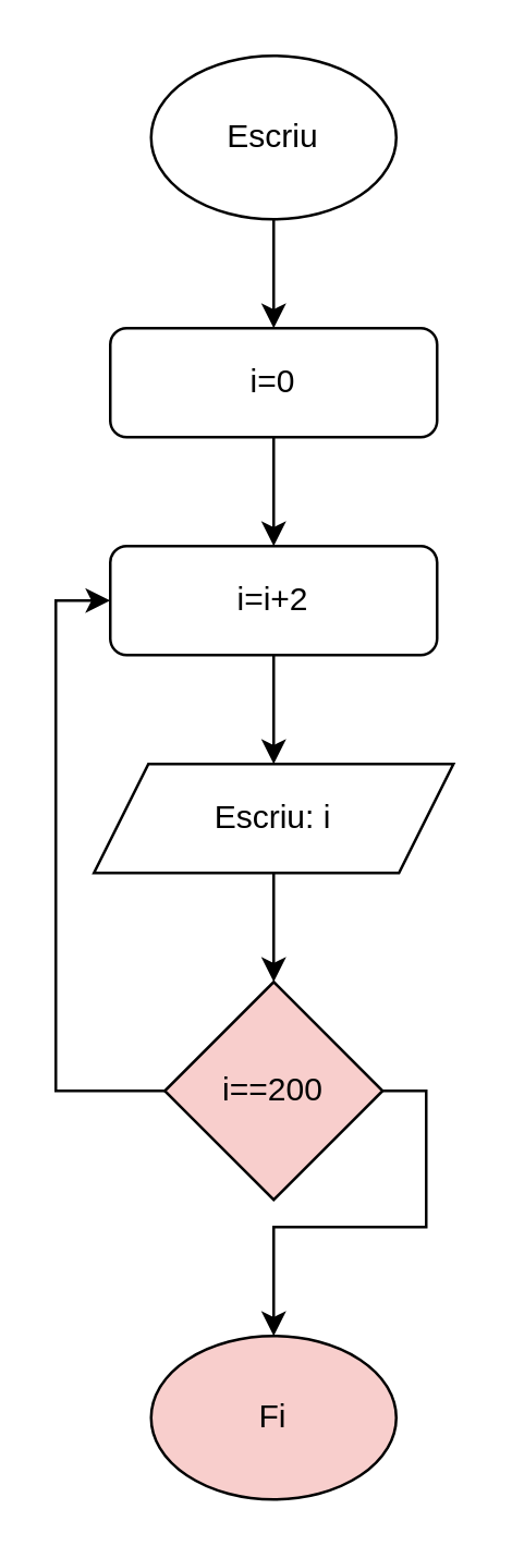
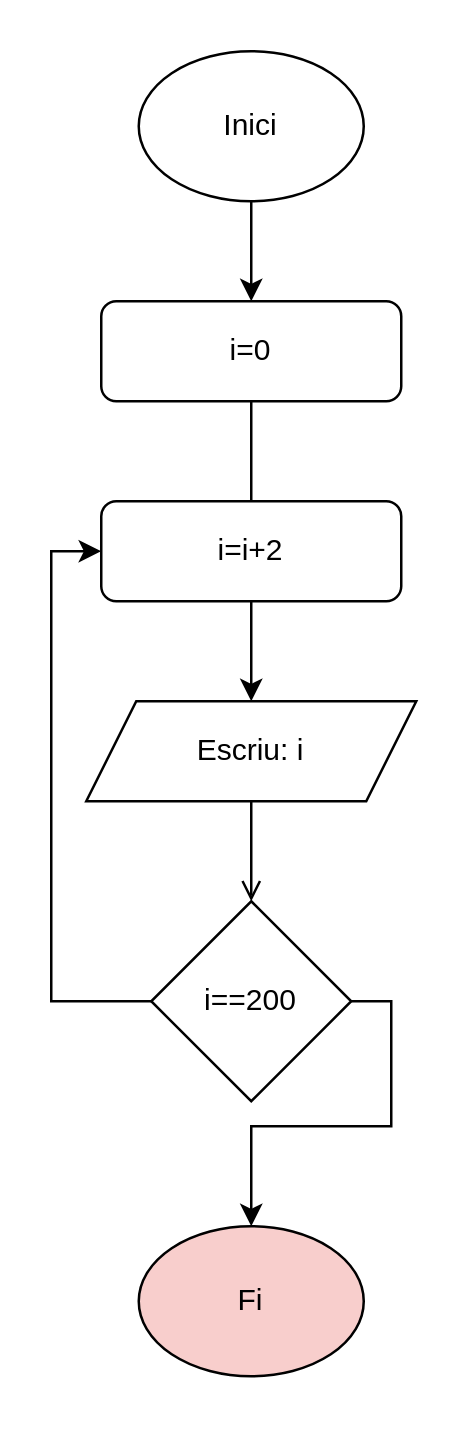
- <mxCell id="3" value="Escriu" style="ellipse;whiteSpace=wrap;html=1;" vertex="1" parent="1"><mxGeometry x="55" y="20" width="90" height="60" as="geometry" /></mxCell>
+ <mxCell id="3" value="Inici" style="ellipse;whiteSpace=wrap;html=1;" vertex="1" parent="1"><mxGeometry x="55" y="20" width="90" height="60" as="geometry" /></mxCell>
- <mxCell id="4" style="edgeStyle=orthogonalEdgeStyle;rounded=0;orthogonalLoop=1;jettySize=auto;html=1;" edge="1" parent="1" source="5" target="7"><mxGeometry relative="1" as="geometry" /></mxCell>
+ <mxCell id="4" style="edgeStyle=orthogonalEdgeStyle;rounded=0;orthogonalLoop=1;jettySize=auto;html=1;endArrow=none;" edge="1" parent="1" source="5" target="7"><mxGeometry relative="1" as="geometry" /></mxCell>
- <mxCell id="8" style="edgeStyle=orthogonalEdgeStyle;rounded=0;orthogonalLoop=1;jettySize=auto;html=1;" edge="1" parent="1" source="9" target="12"><mxGeometry relative="1" as="geometry" /></mxCell>
+ <mxCell id="8" style="edgeStyle=orthogonalEdgeStyle;rounded=0;orthogonalLoop=1;jettySize=auto;html=1;endArrow=open;" edge="1" parent="1" source="9" target="12"><mxGeometry relative="1" as="geometry" /></mxCell>
- <mxCell id="12" value="i==200" style="rhombus;whiteSpace=wrap;html=1;fillColor=#f8cecc;" vertex="1" parent="1"><mxGeometry x="60" y="360" width="80" height="80" as="geometry" /></mxCell>
+ <mxCell id="12" value="i==200" style="rhombus;whiteSpace=wrap;html=1;" vertex="1" parent="1"><mxGeometry x="60" y="360" width="80" height="80" as="geometry" /></mxCell>
